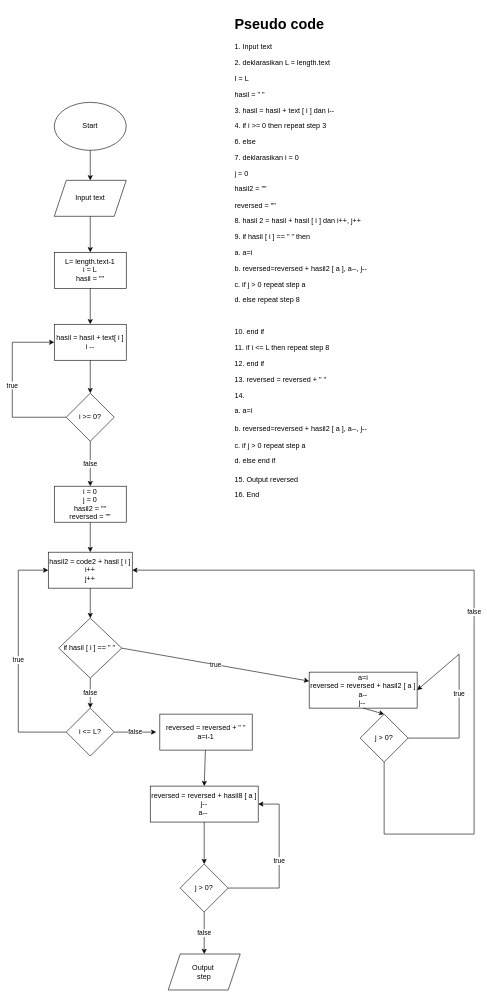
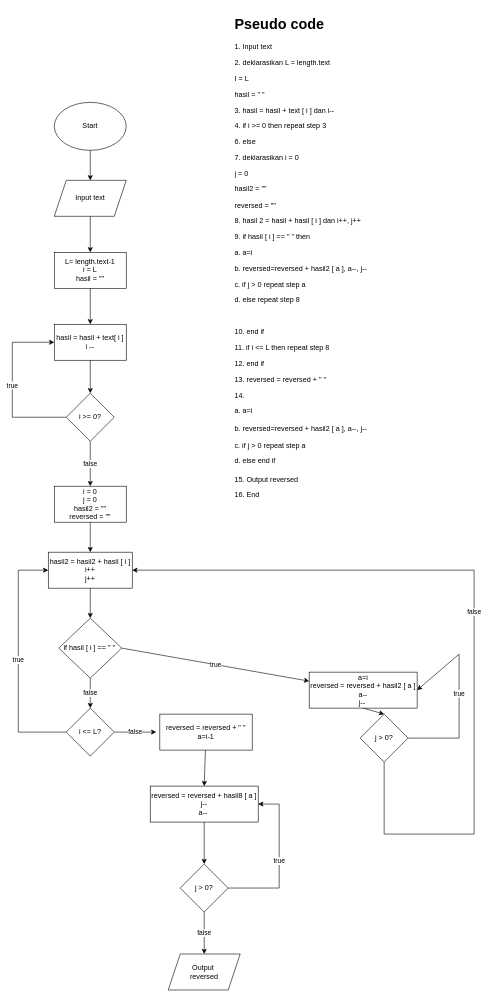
- <mxCell id="16" value="hasil2 = code2 + hasil [ i ]&lt;br&gt;i++&lt;br&gt;j++" style="rounded=0;whiteSpace=wrap;html=1;" parent="1" vertex="1"><mxGeometry x="80" y="920" width="140" height="60" as="geometry" /></mxCell>
+ <mxCell id="16" value="hasil2 = hasil2 + hasil [ i ]&lt;br&gt;i++&lt;br&gt;j++" style="rounded=0;whiteSpace=wrap;html=1;" parent="1" vertex="1"><mxGeometry x="80" y="920" width="140" height="60" as="geometry" /></mxCell>
- <mxCell id="28" value="Output&amp;nbsp;&lt;br&gt;step" style="shape=parallelogram;perimeter=parallelogramPerimeter;whiteSpace=wrap;html=1;fixedSize=1;" parent="1" vertex="1"><mxGeometry x="280" y="1590" width="120" height="60" as="geometry" /></mxCell>
+ <mxCell id="28" value="Output&amp;nbsp;&lt;br&gt;reversed" style="shape=parallelogram;perimeter=parallelogramPerimeter;whiteSpace=wrap;html=1;fixedSize=1;" parent="1" vertex="1"><mxGeometry x="280" y="1590" width="120" height="60" as="geometry" /></mxCell>
